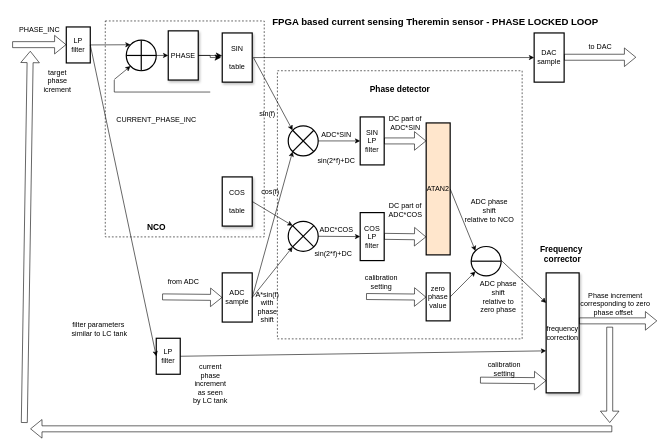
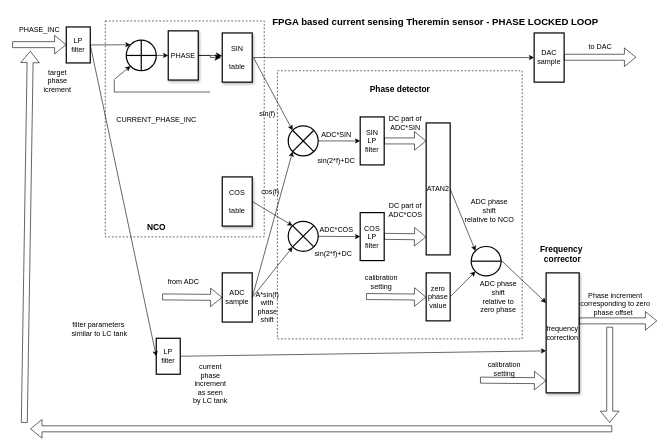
- <mxCell id="47" value="ATAN2" style="rounded=0;whiteSpace=wrap;html=1;strokeWidth=2;fillColor=#ffe6cc;" vertex="1" parent="1"><mxGeometry x="710" y="204" width="40" height="220" as="geometry" /></mxCell>
+ <mxCell id="47" value="ATAN2" style="rounded=0;whiteSpace=wrap;html=1;strokeWidth=2;" vertex="1" parent="1"><mxGeometry x="710" y="204" width="40" height="220" as="geometry" /></mxCell>
